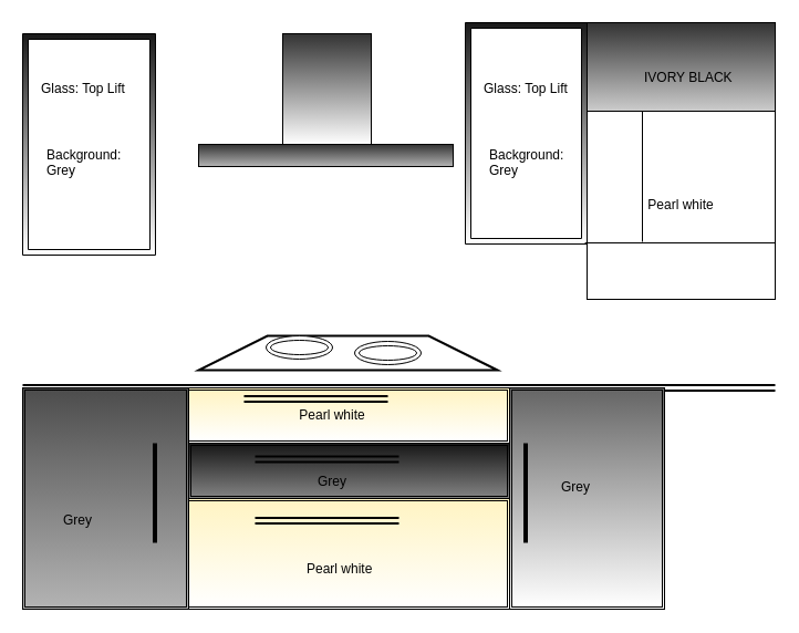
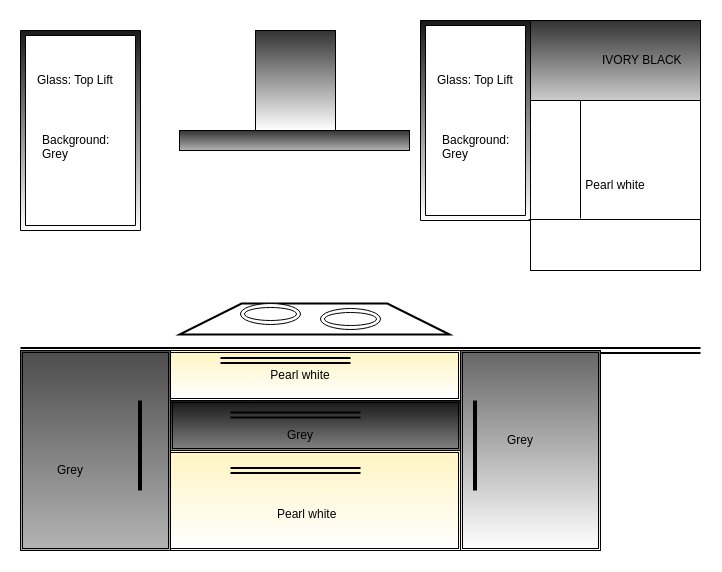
- <mxCell id="25" value="IVORY BLACK" style="text;html=1;resizable=0;points=[];autosize=1;align=left;verticalAlign=top;spacingTop=-4;" vertex="1" parent="1"><mxGeometry x="580" y="60" width="90" height="20" as="geometry" /></mxCell>
+ <mxCell id="25" value="IVORY BLACK" style="text;html=1;resizable=0;points=[];autosize=1;align=left;verticalAlign=top;spacingTop=-4;" vertex="1" parent="1"><mxGeometry x="600" y="50" width="90" height="20" as="geometry" /></mxCell>
